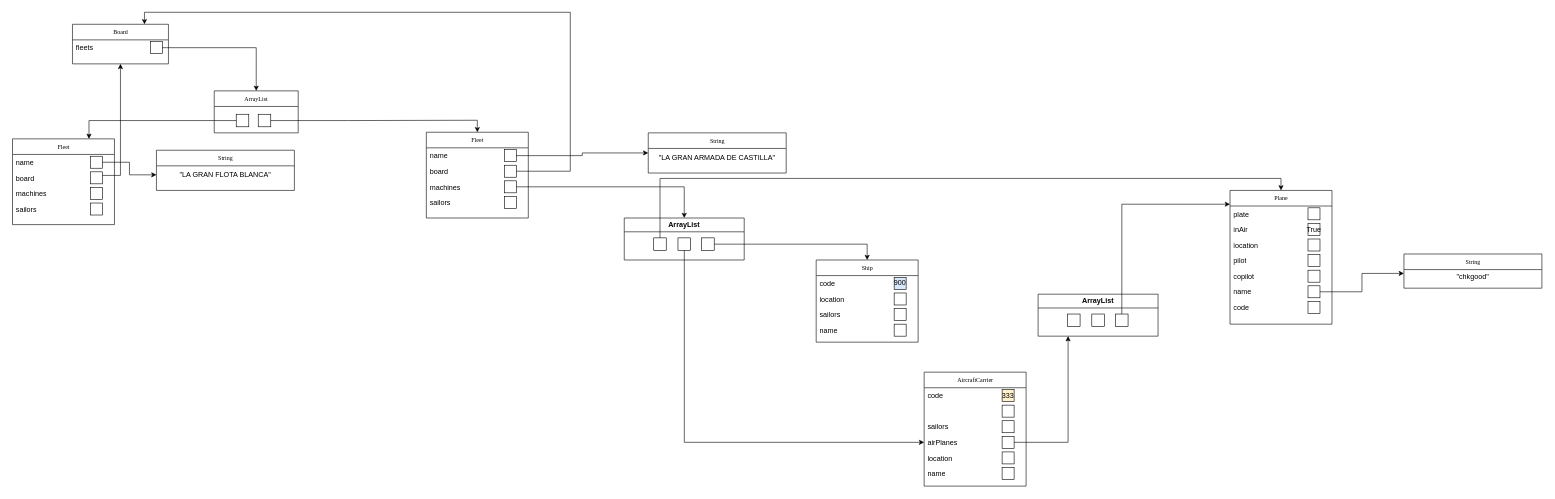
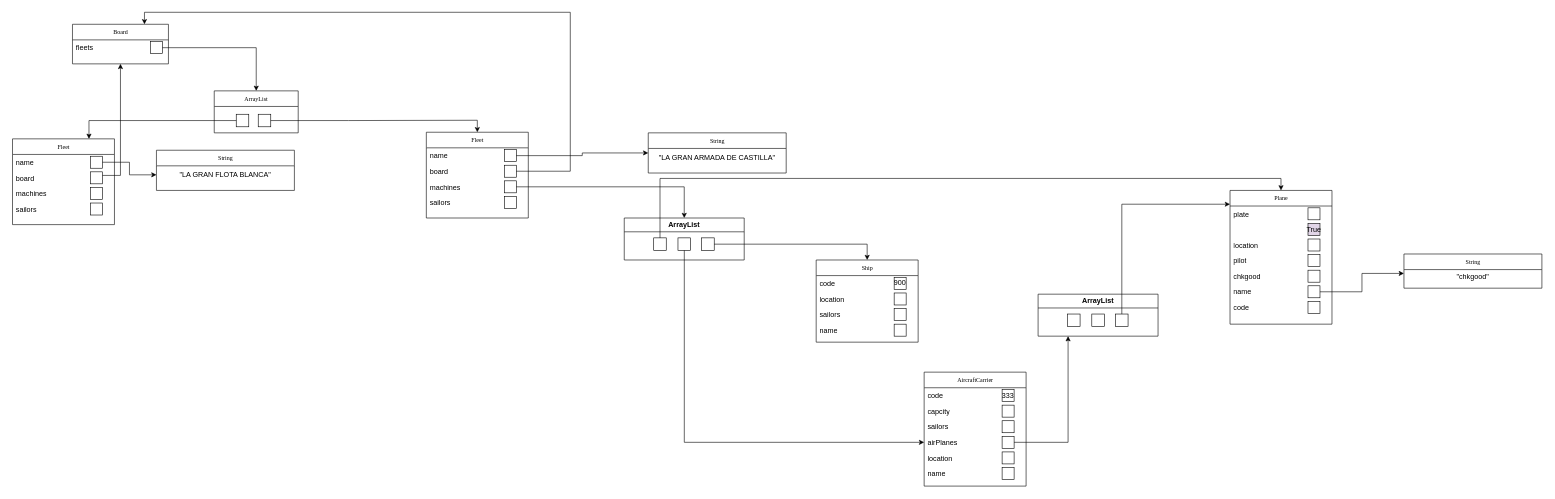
- <mxCell id="96" value="&lt;div&gt;inAir&lt;/div&gt;" style="text;html=1;strokeColor=none;fillColor=none;align=left;verticalAlign=top;spacingLeft=4;spacingRight=4;whiteSpace=wrap;overflow=hidden;rotatable=0;points=[[0,0.5],[1,0.5]];portConstraint=eastwest;" vertex="1" parent="94"><mxGeometry width="100" height="26" as="geometry" /></mxCell>
- <mxCell id="95" value="True" style="whiteSpace=wrap;html=1;aspect=fixed;movable=1;resizable=1;rotatable=1;deletable=1;editable=1;locked=0;connectable=1;" vertex="1" parent="94"><mxGeometry x="130" y="3" width="20" height="20" as="geometry" /></mxCell>
+ <mxCell id="95" value="True" style="whiteSpace=wrap;html=1;aspect=fixed;movable=1;resizable=1;rotatable=1;deletable=1;editable=1;locked=0;connectable=1;fillColor=#e1d5e7;" vertex="1" parent="94"><mxGeometry x="130" y="3" width="20" height="20" as="geometry" /></mxCell>
- <mxCell id="105" value="&lt;div&gt;copilot&lt;/div&gt;" style="text;html=1;strokeColor=none;fillColor=none;align=left;verticalAlign=top;spacingLeft=4;spacingRight=4;whiteSpace=wrap;overflow=hidden;rotatable=0;points=[[0,0.5],[1,0.5]];portConstraint=eastwest;" vertex="1" parent="103"><mxGeometry width="100" height="26" as="geometry" /></mxCell>
+ <mxCell id="105" value="&lt;div&gt;chkgood&lt;/div&gt;" style="text;html=1;strokeColor=none;fillColor=none;align=left;verticalAlign=top;spacingLeft=4;spacingRight=4;whiteSpace=wrap;overflow=hidden;rotatable=0;points=[[0,0.5],[1,0.5]];portConstraint=eastwest;" vertex="1" parent="103"><mxGeometry width="100" height="26" as="geometry" /></mxCell>
- <mxCell id="53" value="900" style="whiteSpace=wrap;html=1;aspect=fixed;movable=1;resizable=1;rotatable=1;deletable=1;editable=1;locked=0;connectable=1;fillColor=#dae8fc;" vertex="1" parent="52"><mxGeometry x="130" y="3" width="20" height="20" as="geometry" /></mxCell>
+ <mxCell id="53" value="900" style="whiteSpace=wrap;html=1;aspect=fixed;movable=1;resizable=1;rotatable=1;deletable=1;editable=1;locked=0;connectable=1;" vertex="1" parent="52"><mxGeometry x="130" y="3" width="20" height="20" as="geometry" /></mxCell>
- <mxCell id="66" value="333" style="whiteSpace=wrap;html=1;aspect=fixed;movable=1;resizable=1;rotatable=1;deletable=1;editable=1;locked=0;connectable=1;fillColor=#fff2cc;" vertex="1" parent="65"><mxGeometry x="130" y="3" width="20" height="20" as="geometry" /></mxCell>
+ <mxCell id="66" value="333" style="whiteSpace=wrap;html=1;aspect=fixed;movable=1;resizable=1;rotatable=1;deletable=1;editable=1;locked=0;connectable=1;" vertex="1" parent="65"><mxGeometry x="130" y="3" width="20" height="20" as="geometry" /></mxCell>
+ <mxCell id="70" value="&lt;div&gt;capcity&lt;/div&gt;" style="text;html=1;strokeColor=none;fillColor=none;align=left;verticalAlign=top;spacingLeft=4;spacingRight=4;whiteSpace=wrap;overflow=hidden;rotatable=0;points=[[0,0.5],[1,0.5]];portConstraint=eastwest;" vertex="1" parent="68"><mxGeometry width="100" height="26" as="geometry" /></mxCell>
